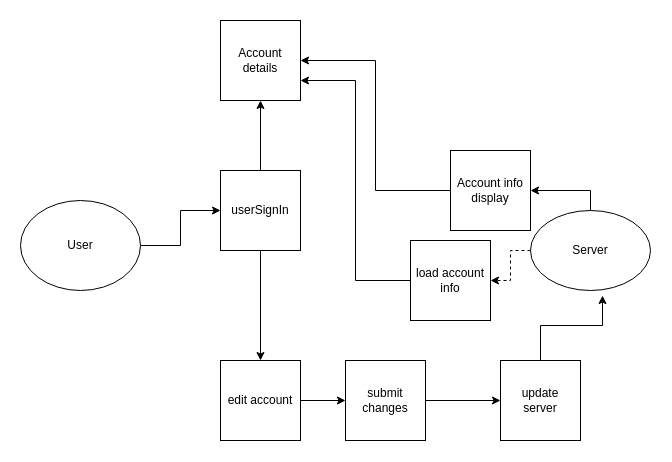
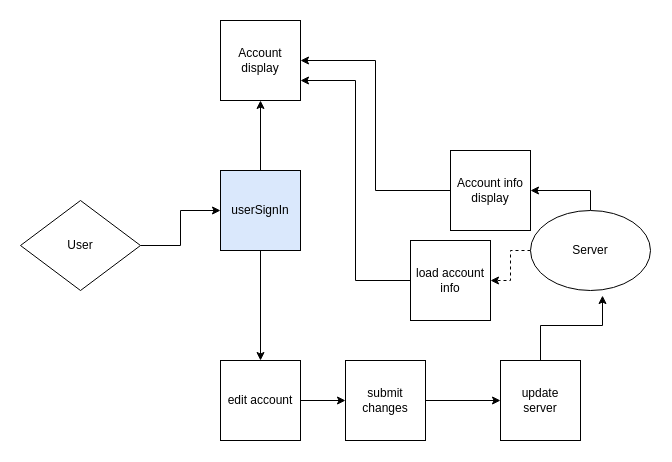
- <mxCell id="7" value="Account details" style="whiteSpace=wrap;html=1;aspect=fixed;" vertex="1" parent="1"><mxGeometry x="220" y="20" width="80" height="80" as="geometry" /></mxCell>
+ <mxCell id="7" value="Account display" style="whiteSpace=wrap;html=1;aspect=fixed;" vertex="1" parent="1"><mxGeometry x="220" y="20" width="80" height="80" as="geometry" /></mxCell>
- <mxCell id="4" value="userSignIn" style="whiteSpace=wrap;html=1;aspect=fixed;" vertex="1" parent="1"><mxGeometry x="220" y="170" width="80" height="80" as="geometry" /></mxCell>
+ <mxCell id="4" value="userSignIn" style="whiteSpace=wrap;html=1;aspect=fixed;fillColor=#dae8fc;" vertex="1" parent="1"><mxGeometry x="220" y="170" width="80" height="80" as="geometry" /></mxCell>
- <mxCell id="6" value="User" style="ellipse;whiteSpace=wrap;html=1;" vertex="1" parent="1"><mxGeometry x="20" y="200" width="120" height="90" as="geometry" /></mxCell>
+ <mxCell id="6" value="User" style="rhombus;whiteSpace=wrap;html=1;" vertex="1" parent="1"><mxGeometry x="20" y="200" width="120" height="90" as="geometry" /></mxCell>
